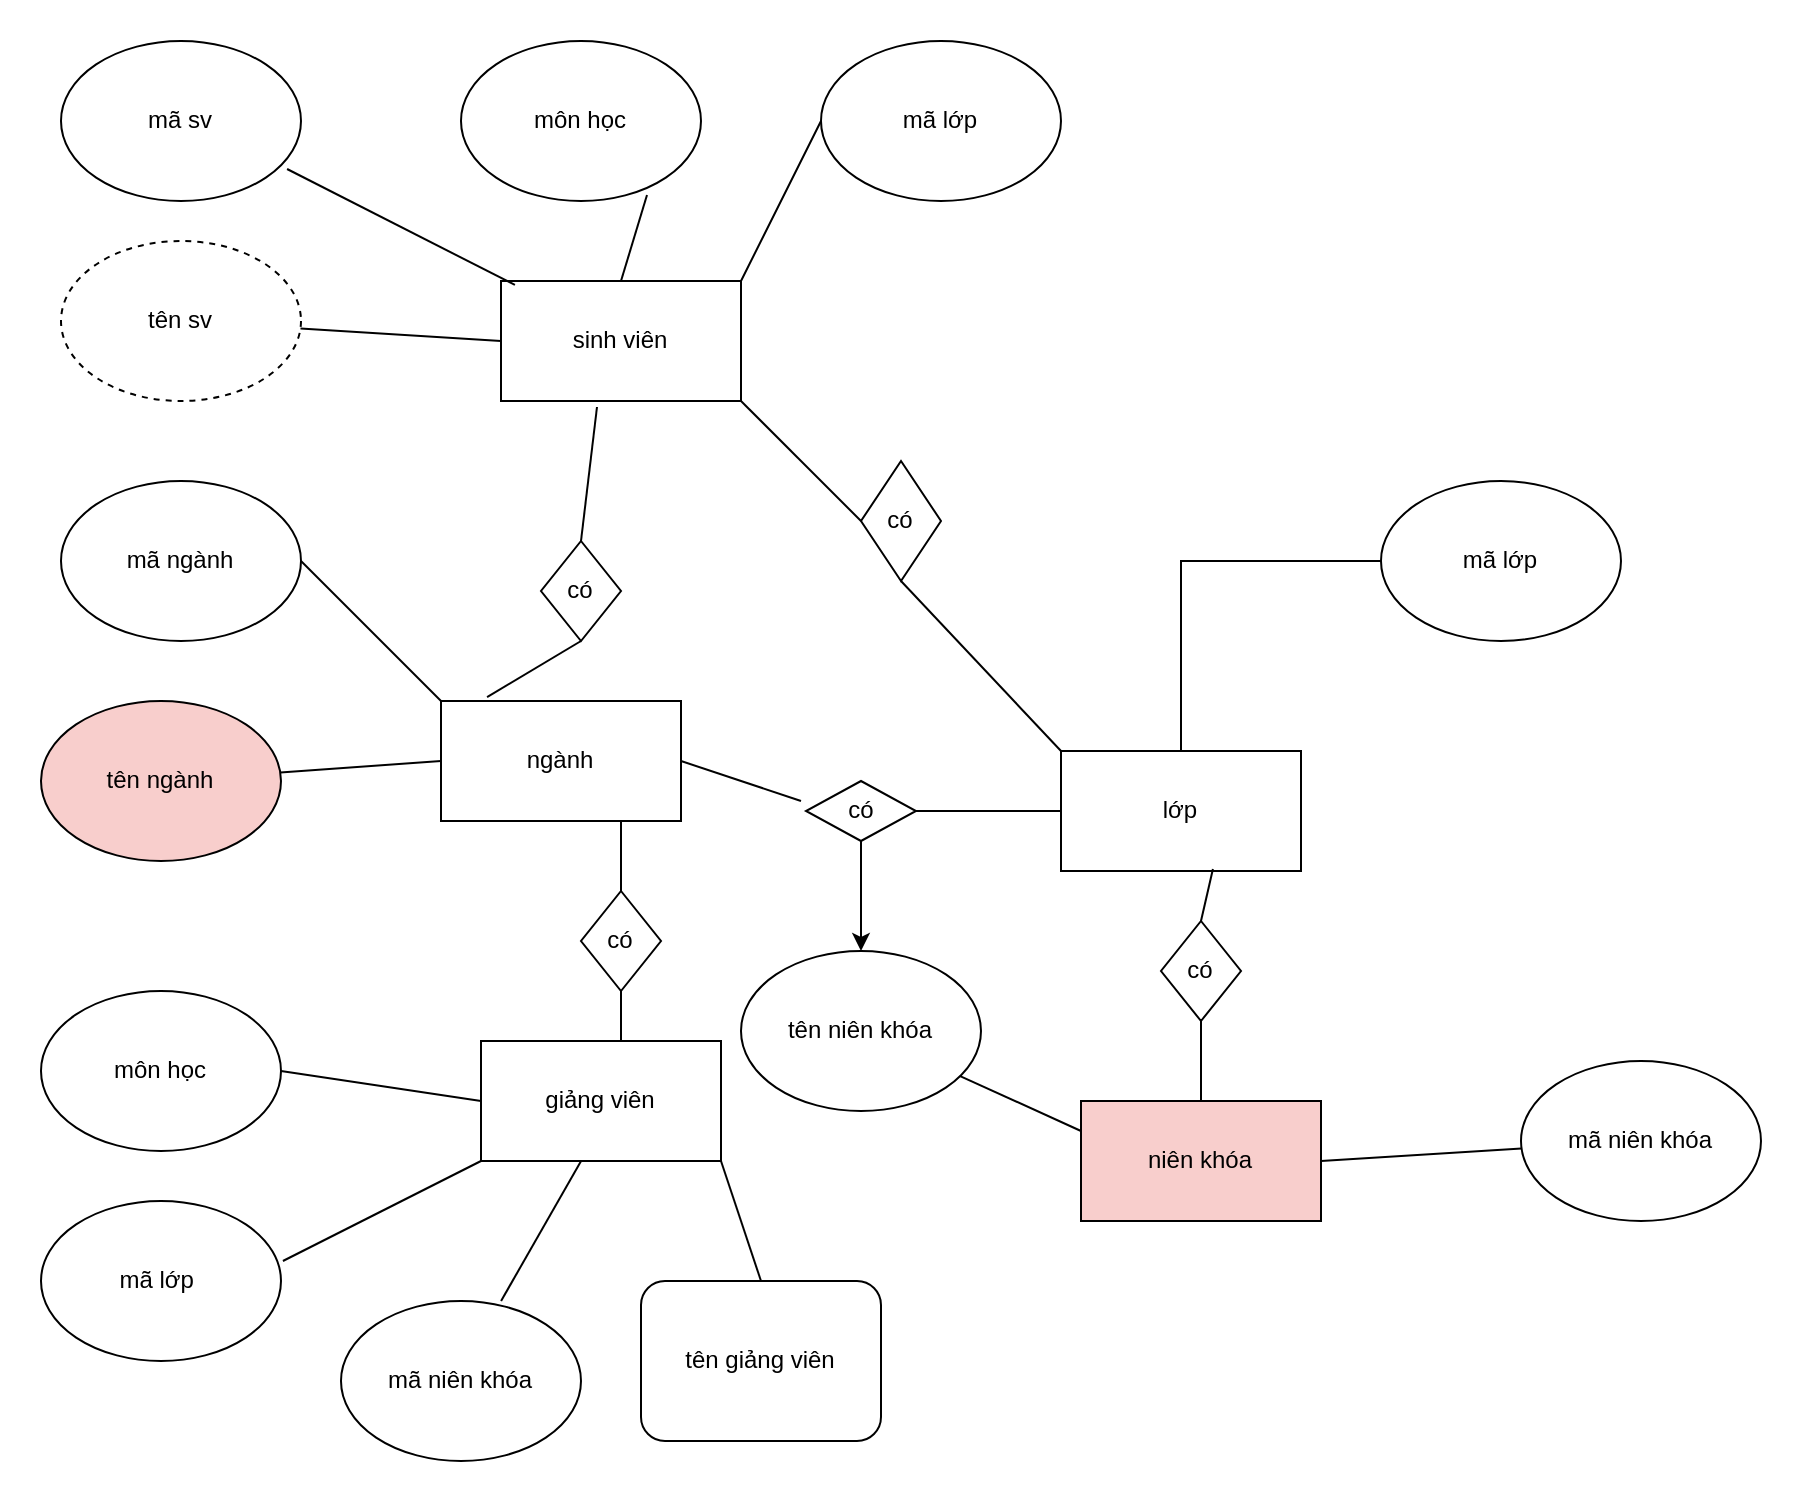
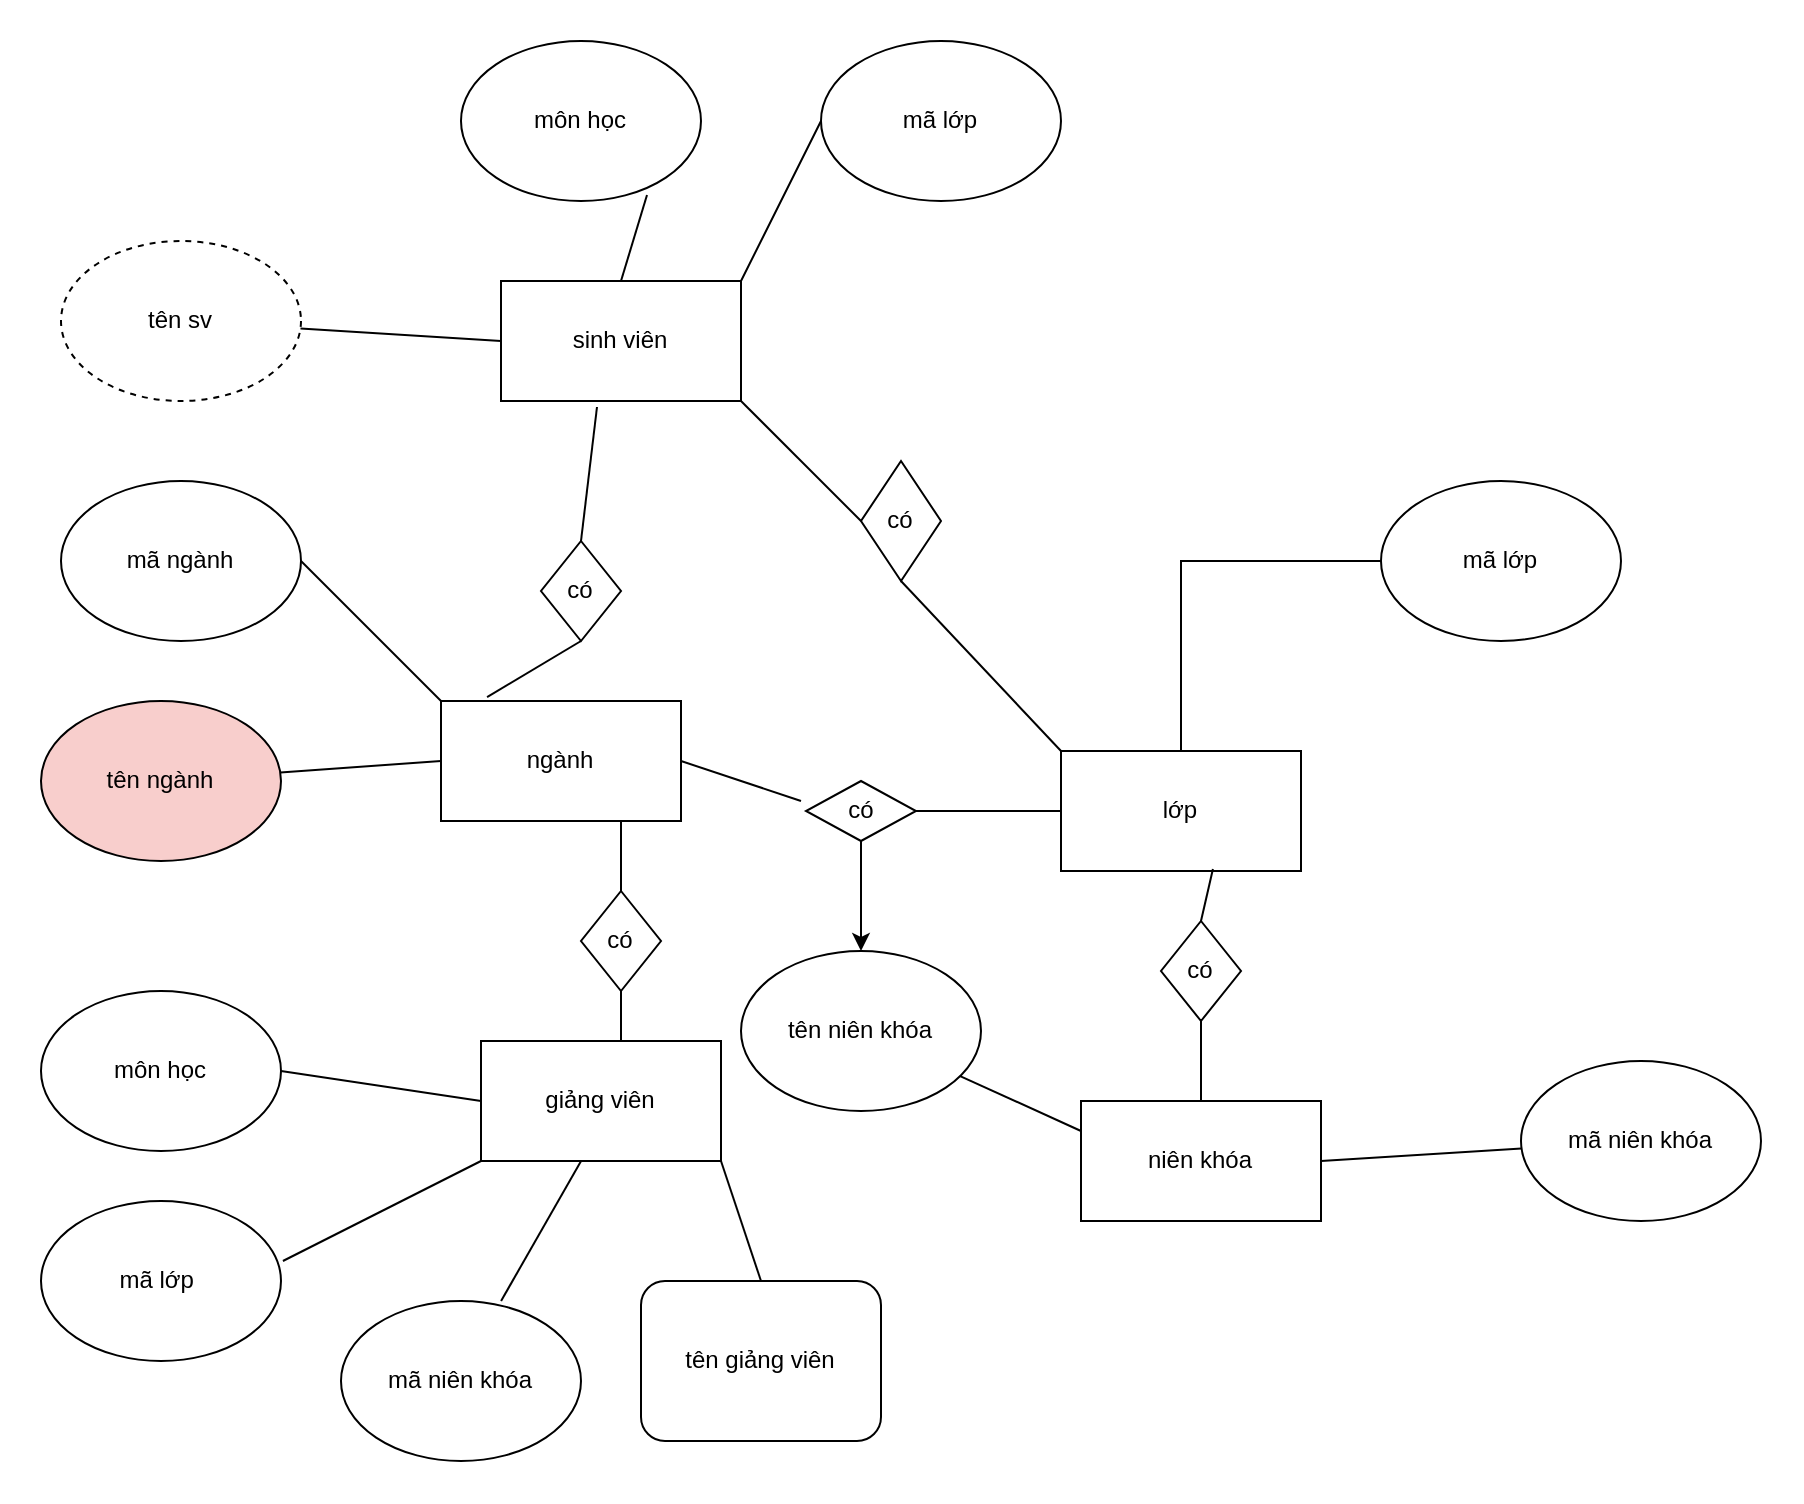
- <mxCell id="3" value="mã sv" style="ellipse;whiteSpace=wrap;html=1;" vertex="1" parent="1"><mxGeometry x="30" width="120" height="80" as="geometry" y="20" /></mxCell>
- <mxCell id="6" value="" style="endArrow=none;html=1;rounded=0;entryX=0.058;entryY=0.033;entryDx=0;entryDy=0;entryPerimeter=0;exitX=0.942;exitY=0.8;exitDx=0;exitDy=0;exitPerimeter=0;" edge="1" parent="1" source="3" target="2"><mxGeometry width="50" height="50" relative="1" as="geometry"><mxPoint x="280" y="260" as="sourcePoint" /><mxPoint x="330" y="210" as="targetPoint" /></mxGeometry></mxCell>
- <mxCell id="17" value="niên khóa" style="rounded=0;whiteSpace=wrap;html=1;fillColor=#f8cecc;" vertex="1" parent="1"><mxGeometry x="540" y="550" width="120" height="60" as="geometry" /></mxCell>
+ <mxCell id="17" value="niên khóa" style="rounded=0;whiteSpace=wrap;html=1;" vertex="1" parent="1"><mxGeometry x="540" y="550" width="120" height="60" as="geometry" /></mxCell>
